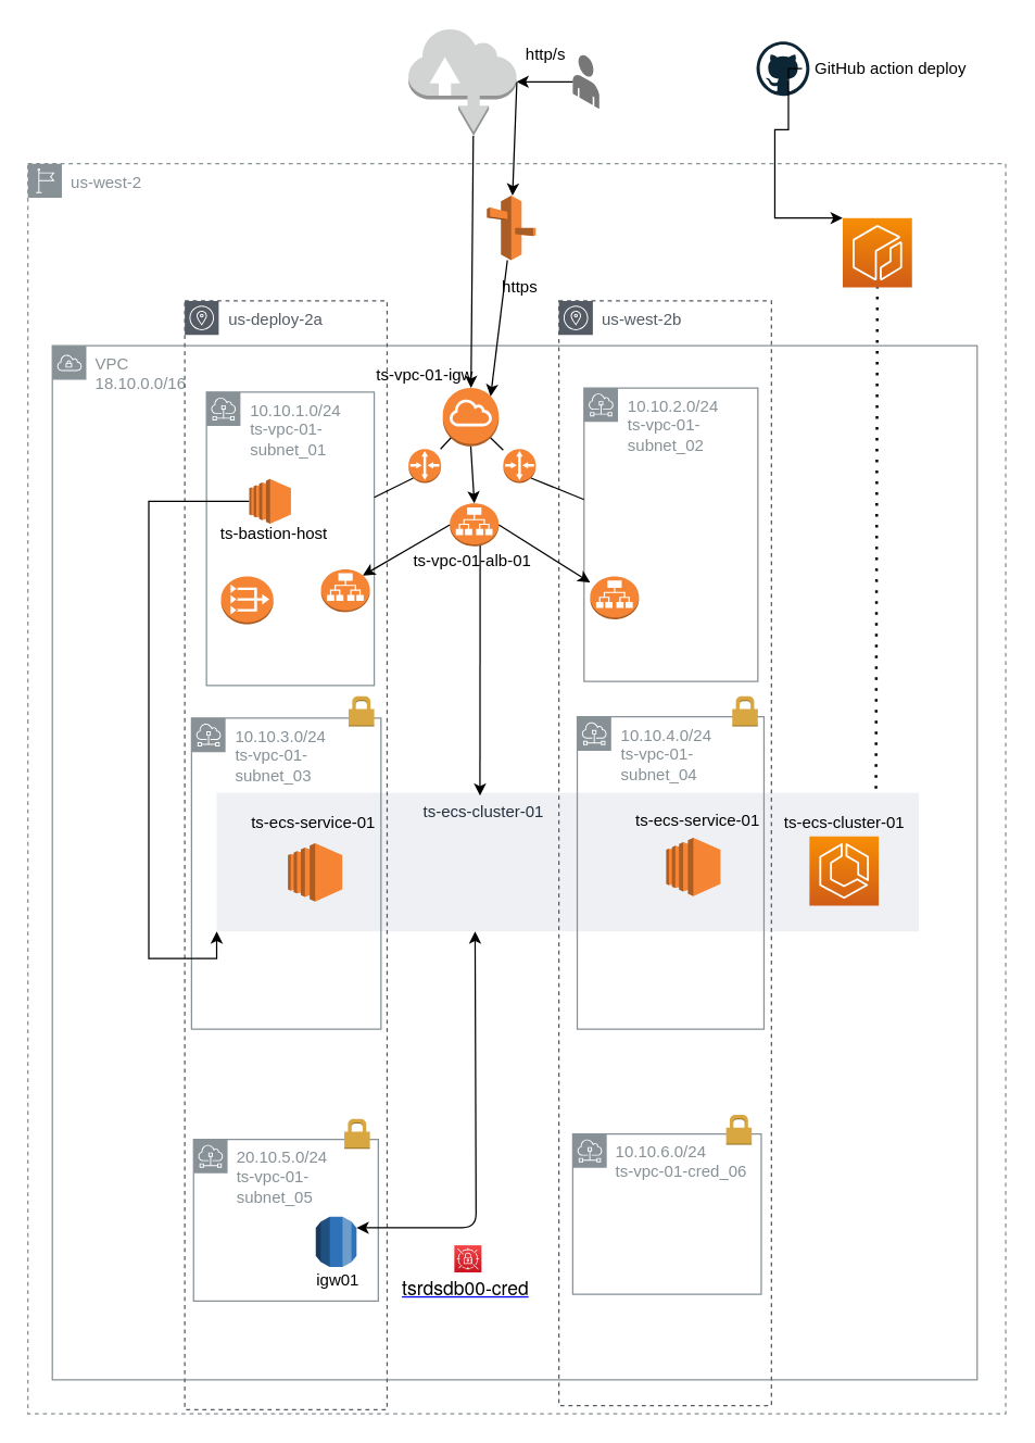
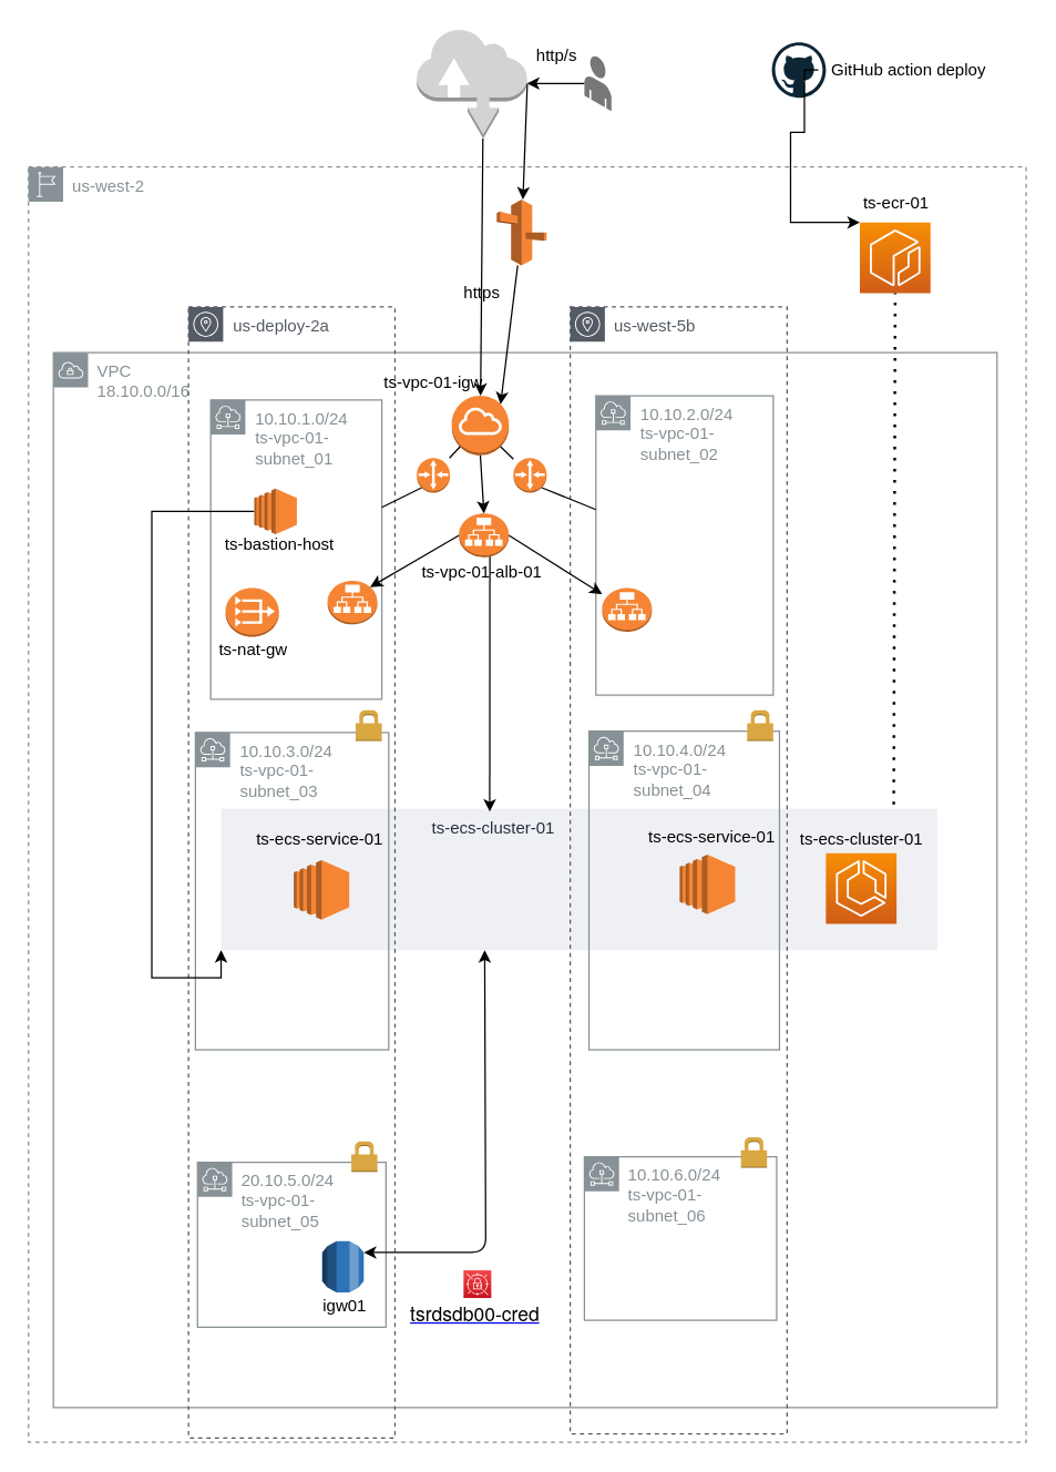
+ <mxCell id="30" value="ts-ecr-01" style="text;html=1;align=center;verticalAlign=middle;resizable=0;points=[];autosize=1;strokeColor=none;" parent="1" vertex="1"><mxGeometry x="616.5" y="136" width="58" height="19" as="geometry" /></mxCell>
- <mxCell id="53" value="https" style="text;html=1;align=center;verticalAlign=middle;resizable=0;points=[];autosize=1;strokeColor=none;" parent="1" vertex="1"><mxGeometry x="362.23" y="201" width="40" height="20" as="geometry" /></mxCell>
+ <mxCell id="53" value="https" style="text;html=1;align=center;verticalAlign=middle;resizable=0;points=[];autosize=1;strokeColor=none;" parent="1" vertex="1"><mxGeometry x="327.23" y="201" width="40" height="20" as="geometry" /></mxCell>
- <mxCell id="7" value="us-west-2b" style="outlineConnect=0;gradientColor=none;html=1;whiteSpace=wrap;fontSize=12;fontStyle=0;shape=mxgraph.aws4.group;grIcon=mxgraph.aws4.group_availability_zone;strokeColor=#545B64;fillColor=none;verticalAlign=top;align=left;spacingLeft=30;fontColor=#545B64;dashed=1;" parent="1" vertex="1"><mxGeometry x="410.99" y="221" width="156.51" height="813" as="geometry" /></mxCell>
+ <mxCell id="7" value="us-west-5b" style="outlineConnect=0;gradientColor=none;html=1;whiteSpace=wrap;fontSize=12;fontStyle=0;shape=mxgraph.aws4.group;grIcon=mxgraph.aws4.group_availability_zone;strokeColor=#545B64;fillColor=none;verticalAlign=top;align=left;spacingLeft=30;fontColor=#545B64;dashed=1;" parent="1" vertex="1"><mxGeometry x="410.99" y="221" width="156.51" height="813" as="geometry" /></mxCell>
+ <mxCell id="41" value="ts-nat-gw" style="text;html=1;align=center;verticalAlign=middle;resizable=0;points=[];autosize=1;strokeColor=none;" parent="1" vertex="1"><mxGeometry x="151.5" y="459" width="60" height="20" as="geometry" /></mxCell>
- <mxCell id="15" value="10.10.6.0/24&lt;br&gt;ts-vpc-01-cred_06" style="outlineConnect=0;gradientColor=none;html=1;whiteSpace=wrap;fontSize=12;fontStyle=0;shape=mxgraph.aws4.group;grIcon=mxgraph.aws4.group_subnet;strokeColor=#879196;fillColor=none;verticalAlign=top;align=left;spacingLeft=30;fontColor=#879196;dashed=0;" parent="1" vertex="1"><mxGeometry x="421.21" y="834" width="138.79" height="118" as="geometry" /></mxCell>
+ <mxCell id="15" value="10.10.6.0/24&lt;br&gt;ts-vpc-01-subnet_06" style="outlineConnect=0;gradientColor=none;html=1;whiteSpace=wrap;fontSize=12;fontStyle=0;shape=mxgraph.aws4.group;grIcon=mxgraph.aws4.group_subnet;strokeColor=#879196;fillColor=none;verticalAlign=top;align=left;spacingLeft=30;fontColor=#879196;dashed=0;" parent="1" vertex="1"><mxGeometry x="421.21" y="834" width="138.79" height="118" as="geometry" /></mxCell>
